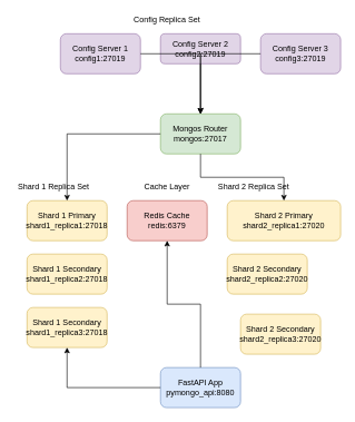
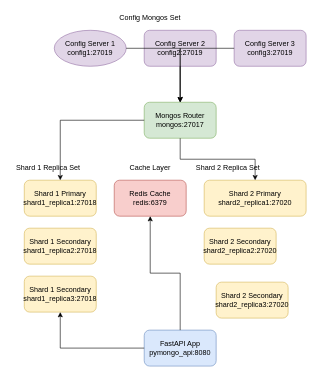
- <mxCell id="21" value="Config Replica Set" style="text;html=1;strokeColor=none;fillColor=none;align=center;verticalAlign=middle;whiteSpace=wrap;rounded=0;" vertex="1" parent="1"><mxGeometry x="190" y="20" width="120" height="20" as="geometry" /></mxCell>
+ <mxCell id="21" value="Config Mongos Set" style="text;html=1;strokeColor=none;fillColor=none;align=center;verticalAlign=middle;whiteSpace=wrap;rounded=0;" vertex="1" parent="1"><mxGeometry x="190" y="20" width="120" height="20" as="geometry" /></mxCell>
- <mxCell id="3" value="Config Server 2&#10;config2:27019" style="rounded=1;whiteSpace=wrap;html=1;fillColor=#e1d5e7;strokeColor=#9673a6;" vertex="1" parent="1"><mxGeometry x="240" y="50" width="120" height="45" as="geometry" /></mxCell>
+ <mxCell id="3" value="Config Server 2&#10;config2:27019" style="rounded=1;whiteSpace=wrap;html=1;fillColor=#e1d5e7;strokeColor=#9673a6;" vertex="1" parent="1"><mxGeometry x="240" y="50" width="120" height="60" as="geometry" /></mxCell>
- <mxCell id="2" value="Config Server 1&#10;config1:27019" style="rounded=1;whiteSpace=wrap;html=1;fillColor=#e1d5e7;strokeColor=#9673a6;" vertex="1" parent="1"><mxGeometry x="90" y="50" width="120" height="60" as="geometry" /></mxCell>
+ <mxCell id="2" value="Config Server 1&#10;config1:27019" style="ellipse;whiteSpace=wrap;html=1;fillColor=#e1d5e7;strokeColor=#9673a6;" vertex="1" parent="1"><mxGeometry x="90" y="50" width="120" height="60" as="geometry" /></mxCell>
